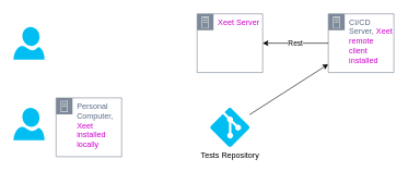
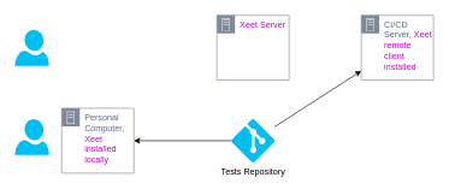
- <mxCell id="12" value="Rest" style="edgeStyle=none;orthogonalLoop=1;jettySize=auto;html=1;rounded=0;entryX=1;entryY=0.5;entryDx=0;entryDy=0;" edge="1" parent="1" source="11" target="6"><mxGeometry width="80" relative="1" as="geometry"><mxPoint x="520" y="144" as="sourcePoint" /><mxPoint x="600" y="144" as="targetPoint" /><Array as="points" /></mxGeometry></mxCell>
+ <mxCell id="8" value="" style="edgeStyle=none;orthogonalLoop=1;jettySize=auto;html=1;rounded=0;entryX=1;entryY=0.5;entryDx=0;entryDy=0;exitX=0;exitY=0.5;exitDx=0;exitDy=0;exitPerimeter=0;" edge="1" parent="1" source="2" target="7"><mxGeometry width="80" relative="1" as="geometry"><mxPoint x="400" y="234" as="sourcePoint" /><mxPoint x="480" y="234" as="targetPoint" /><Array as="points" /></mxGeometry></mxCell>
